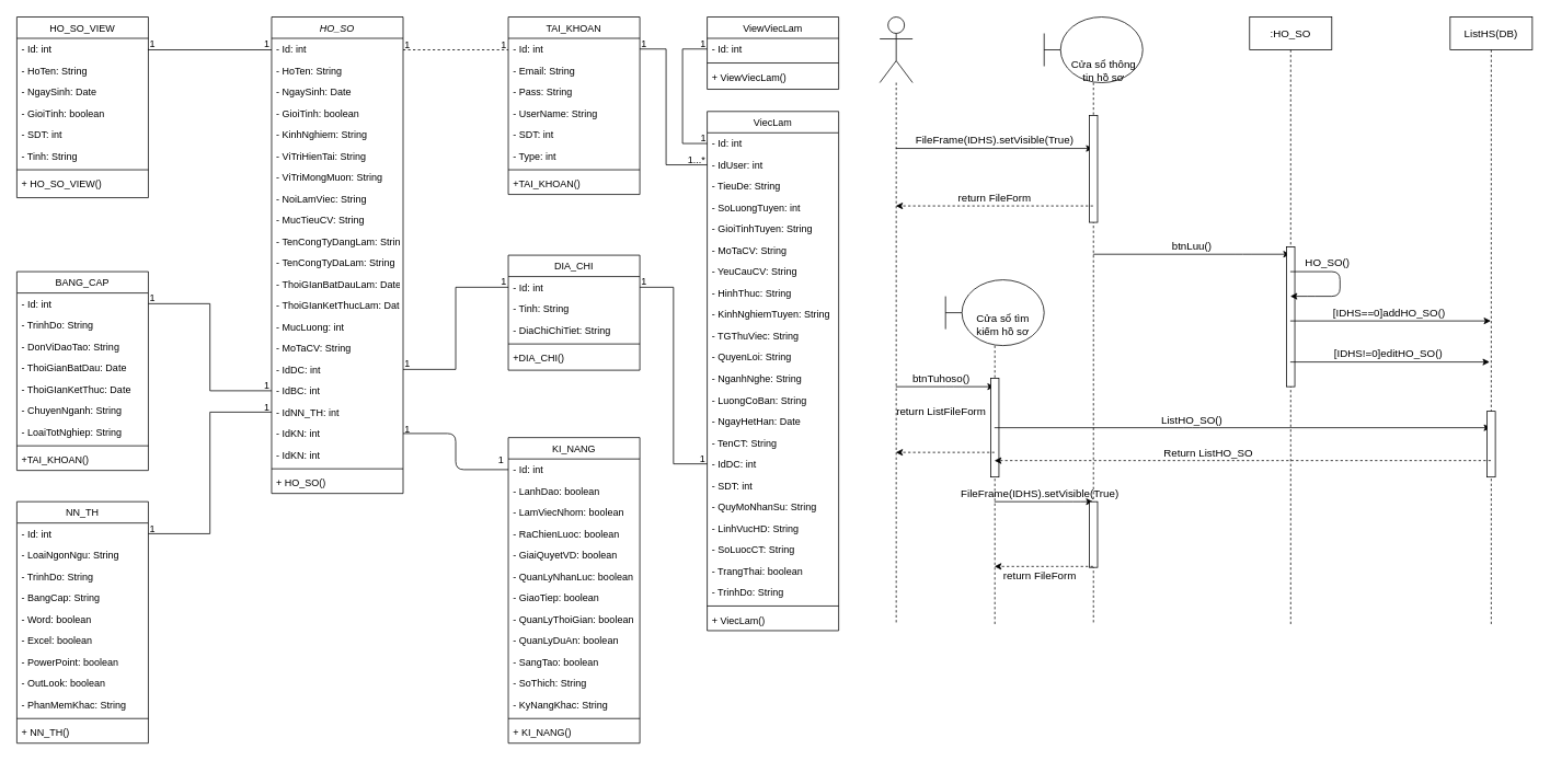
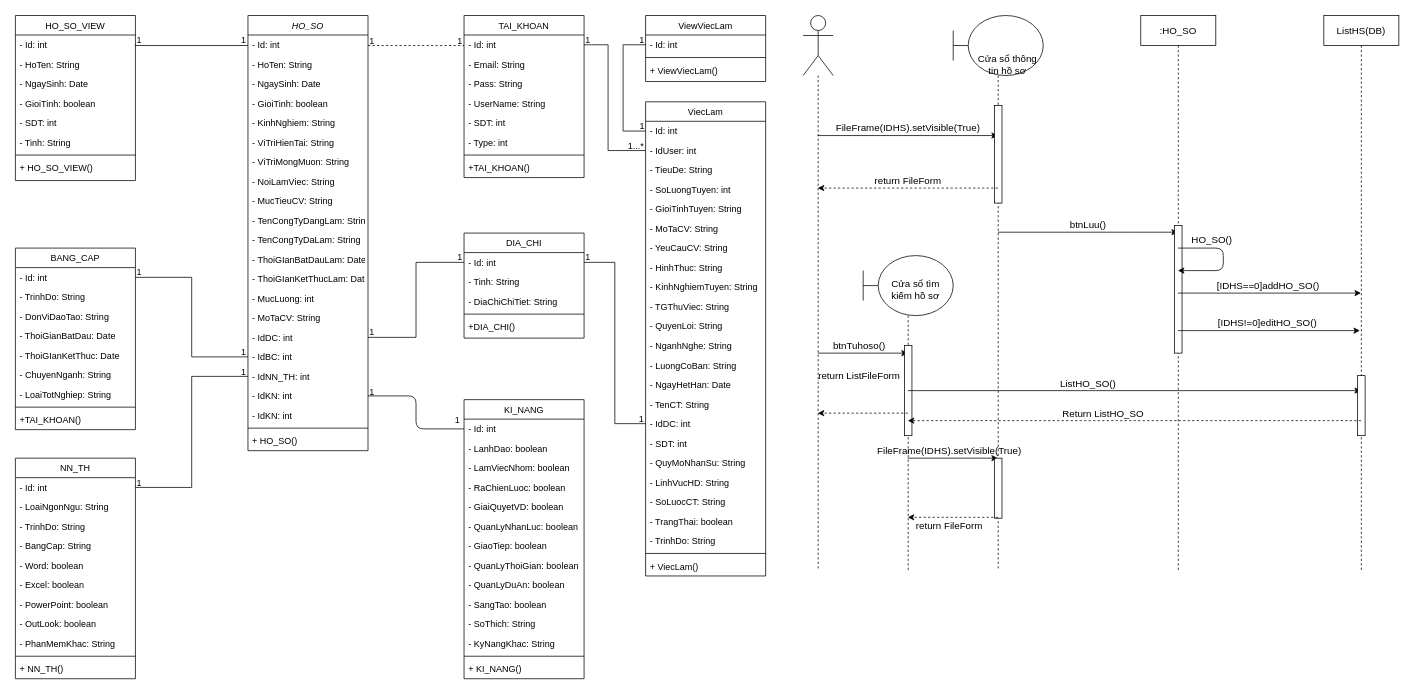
- <mxCell id="162" value="Cửa sổ tìm kiếm hồ sơ" style="text;html=1;strokeColor=none;fillColor=none;align=center;verticalAlign=middle;whiteSpace=wrap;rounded=0;fontSize=13;" vertex="1" parent="161"><mxGeometry x="30" y="29" width="80" height="51" as="geometry" /></mxCell>
+ <mxCell id="162" value="Cửa sổ tìm kiếm hồ sơ" style="text;html=1;strokeColor=none;fillColor=none;align=center;verticalAlign=middle;whiteSpace=wrap;rounded=0;fontSize=13;" vertex="1" parent="161"><mxGeometry x="30" y="19" width="80" height="51" as="geometry" /></mxCell>
